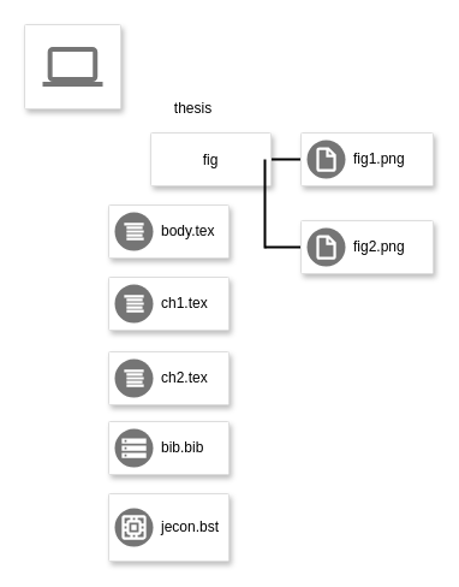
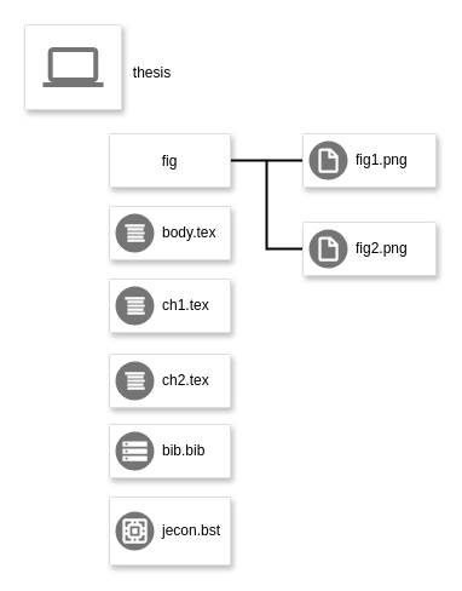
- <mxCell id="21" value="thesis" style="text;html=1;align=center;verticalAlign=middle;resizable=0;points=[];autosize=1;" vertex="1" parent="1"><mxGeometry x="135" y="80" width="50" height="20" as="geometry" /></mxCell>
+ <mxCell id="21" value="thesis" style="text;html=1;align=center;verticalAlign=middle;resizable=0;points=[];autosize=1;" vertex="1" parent="1"><mxGeometry x="100" y="50" width="50" height="20" as="geometry" /></mxCell>
- <mxCell id="15" value="fig" style="strokeColor=#dddddd;shadow=1;strokeWidth=1;rounded=1;absoluteArcSize=1;arcSize=2;" vertex="1" parent="1"><mxGeometry x="125" y="110" width="100" height="44" as="geometry" /></mxCell>
+ <mxCell id="15" value="fig" style="strokeColor=#dddddd;shadow=1;strokeWidth=1;rounded=1;absoluteArcSize=1;arcSize=2;" vertex="1" parent="1"><mxGeometry x="90" y="110" width="100" height="44" as="geometry" /></mxCell>
